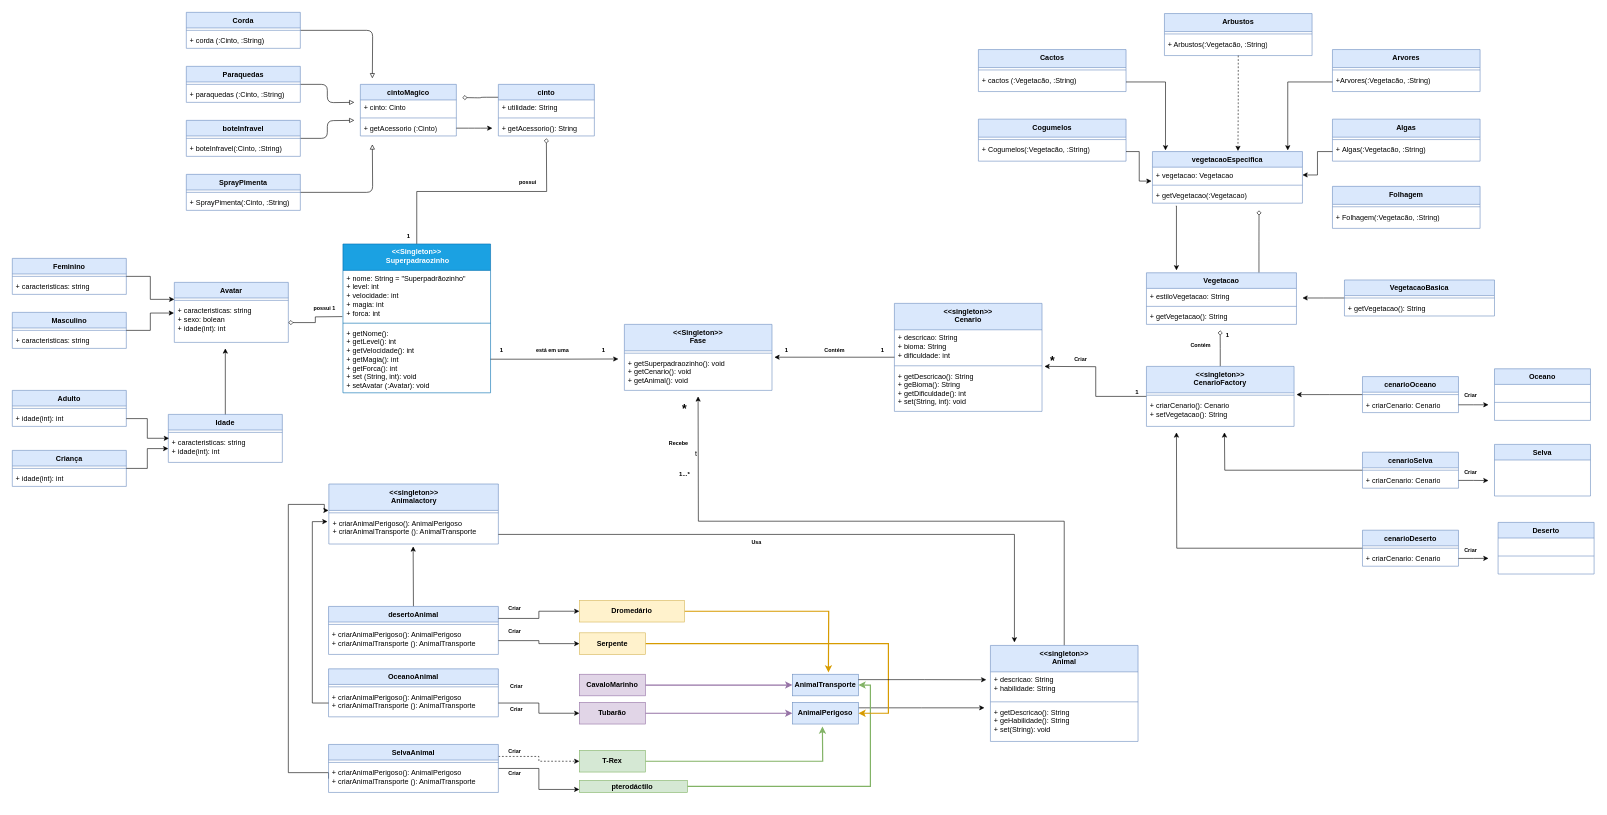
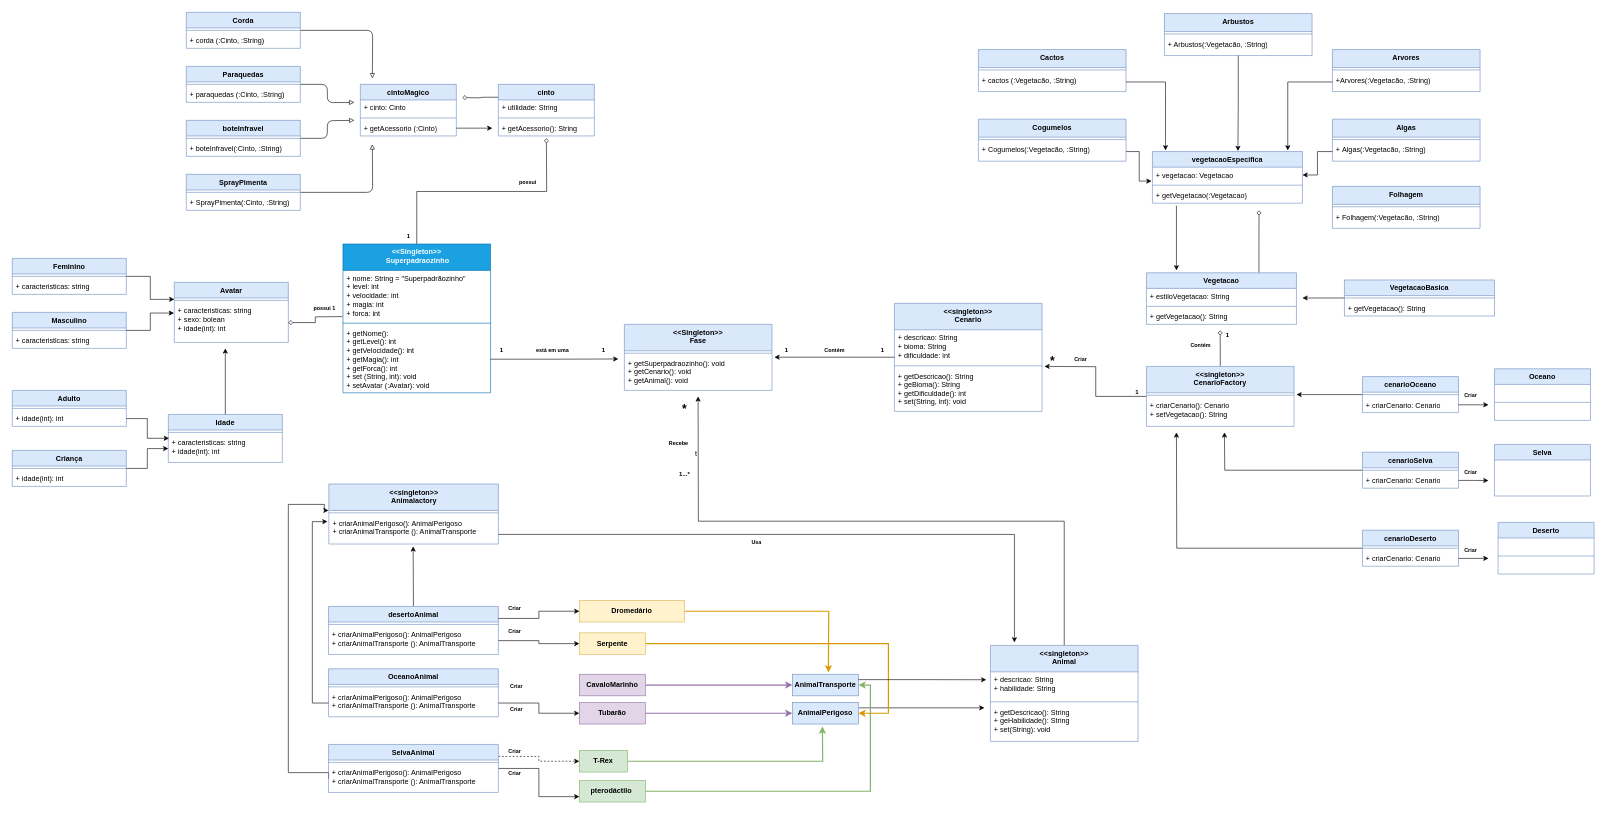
- <mxCell id="92" style="edgeStyle=orthogonalEdgeStyle;rounded=0;orthogonalLoop=1;jettySize=auto;html=1;entryX=0.57;entryY=-0.011;entryDx=0;entryDy=0;entryPerimeter=0;dashed=1;" edge="1" parent="1" source="70" target="85"><mxGeometry relative="1" as="geometry" /></mxCell>
+ <mxCell id="92" style="edgeStyle=orthogonalEdgeStyle;rounded=0;orthogonalLoop=1;jettySize=auto;html=1;entryX=0.57;entryY=-0.011;entryDx=0;entryDy=0;entryPerimeter=0;" edge="1" parent="1" source="70" target="85"><mxGeometry relative="1" as="geometry" /></mxCell>
- <mxCell id="189" value="T-Rex" style="html=1;whiteSpace=wrap;fillColor=#d5e8d4;strokeColor=#82b366;strokeWidth=1;fontStyle=1" vertex="1" parent="1"><mxGeometry x="965" y="1250" width="110" height="36" as="geometry" /></mxCell>
+ <mxCell id="189" value="T-Rex" style="html=1;whiteSpace=wrap;fillColor=#d5e8d4;strokeColor=#82b366;strokeWidth=1;fontStyle=1" vertex="1" parent="1"><mxGeometry x="965" y="1250" width="80" height="36" as="geometry" /></mxCell>
- <mxCell id="191" value="pterodáctilo&amp;nbsp;" style="html=1;whiteSpace=wrap;fillColor=#d5e8d4;strokeColor=#82b366;strokeWidth=1;fontStyle=1" vertex="1" parent="1"><mxGeometry x="965" y="1300" width="180" height="20" as="geometry" /></mxCell>
+ <mxCell id="191" value="pterodáctilo&amp;nbsp;" style="html=1;whiteSpace=wrap;fillColor=#d5e8d4;strokeColor=#82b366;strokeWidth=1;fontStyle=1" vertex="1" parent="1"><mxGeometry x="965" y="1300" width="110" height="36" as="geometry" /></mxCell>
